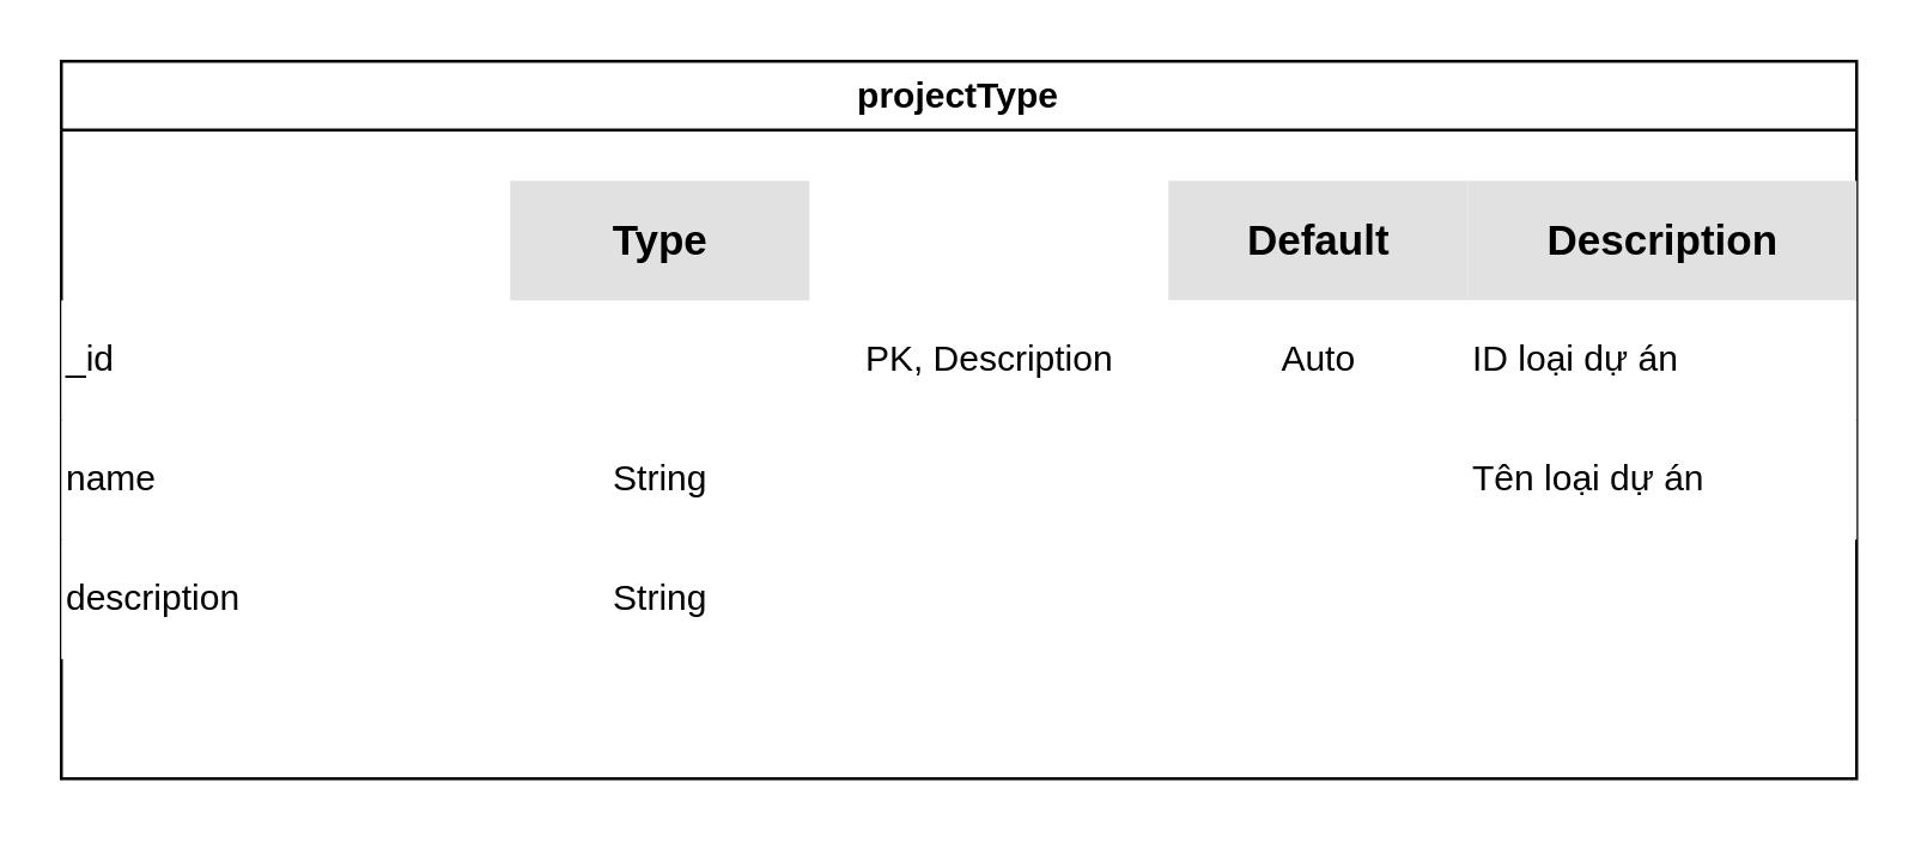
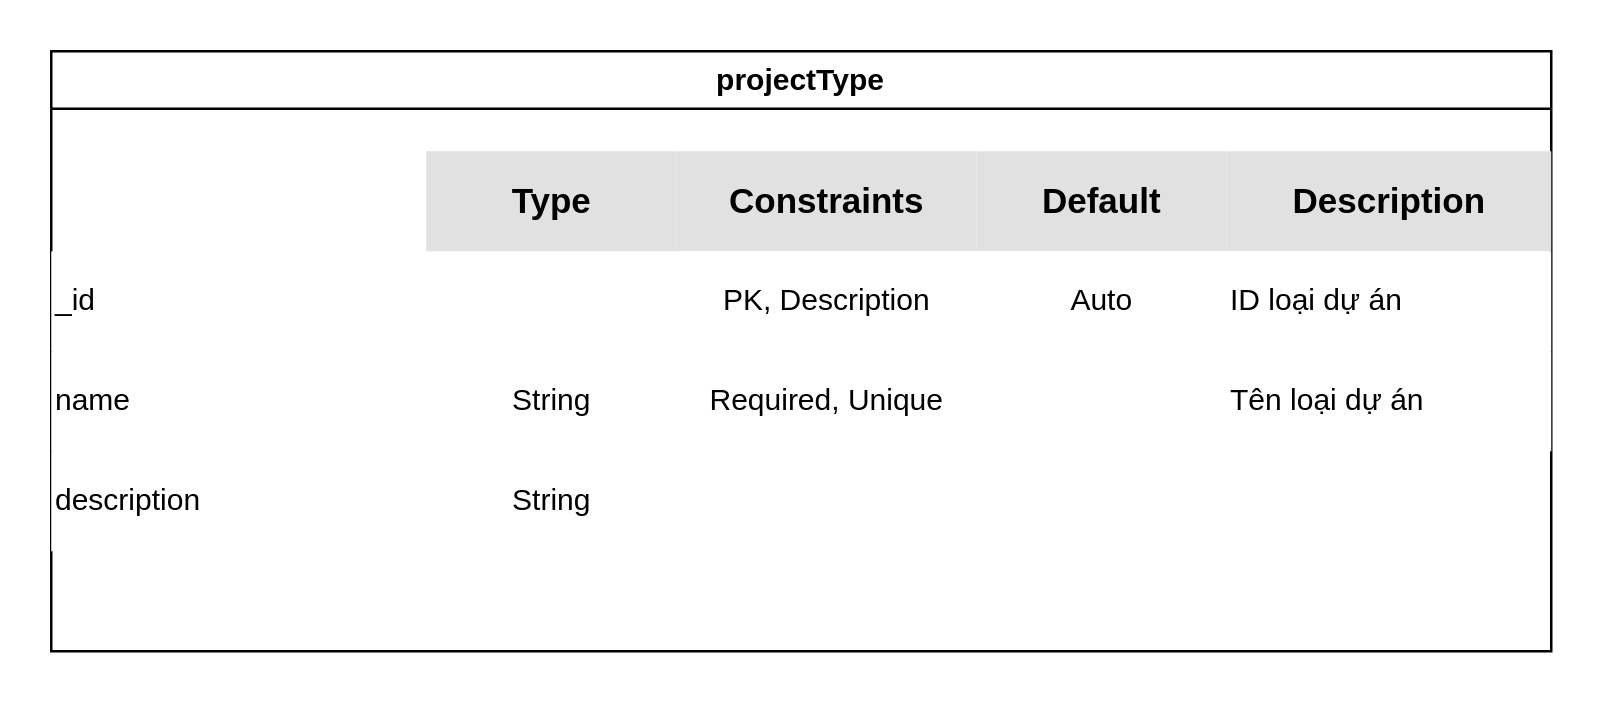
+ <mxCell id="4" value="&lt;b&gt;Constraints&lt;/b&gt;" style="table;html=1;strokeColor=none;fillColor=#e1e1e1;fontSize=14;fontStyle=1;align=center;verticalAlign=middle;" parent="2" vertex="1"><mxGeometry x="250" y="40" width="120" height="40" as="geometry" /></mxCell>
+ <mxCell id="13" value="Required, Unique" style="table;html=1;strokeColor=none;fillColor=#fff;align=center;verticalAlign=middle;" parent="2" vertex="1"><mxGeometry x="250" y="120" width="120" height="40" as="geometry" /></mxCell>
